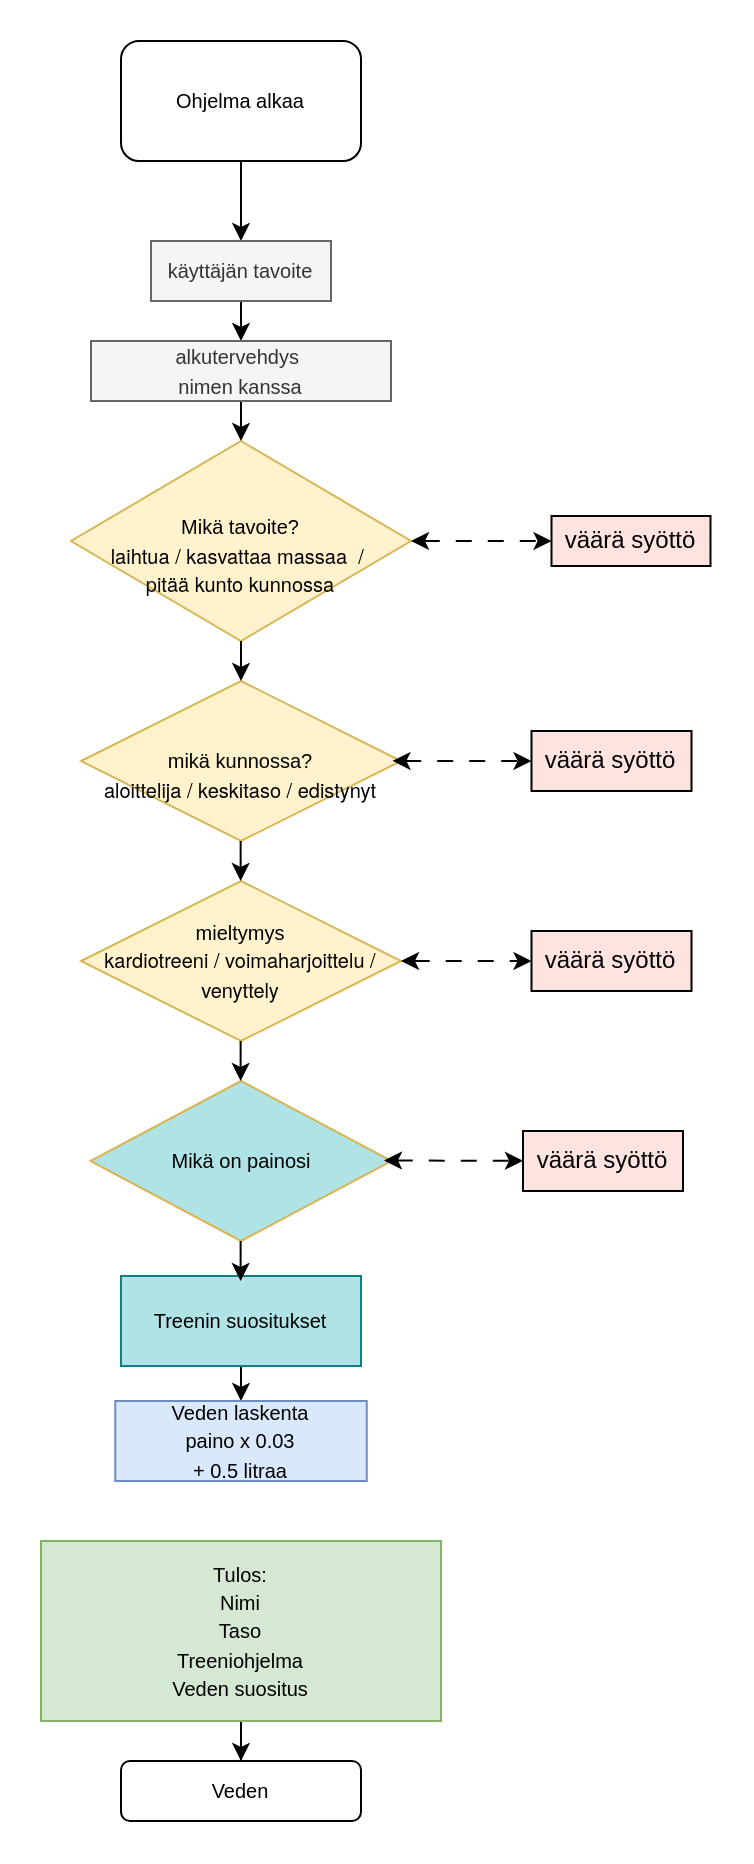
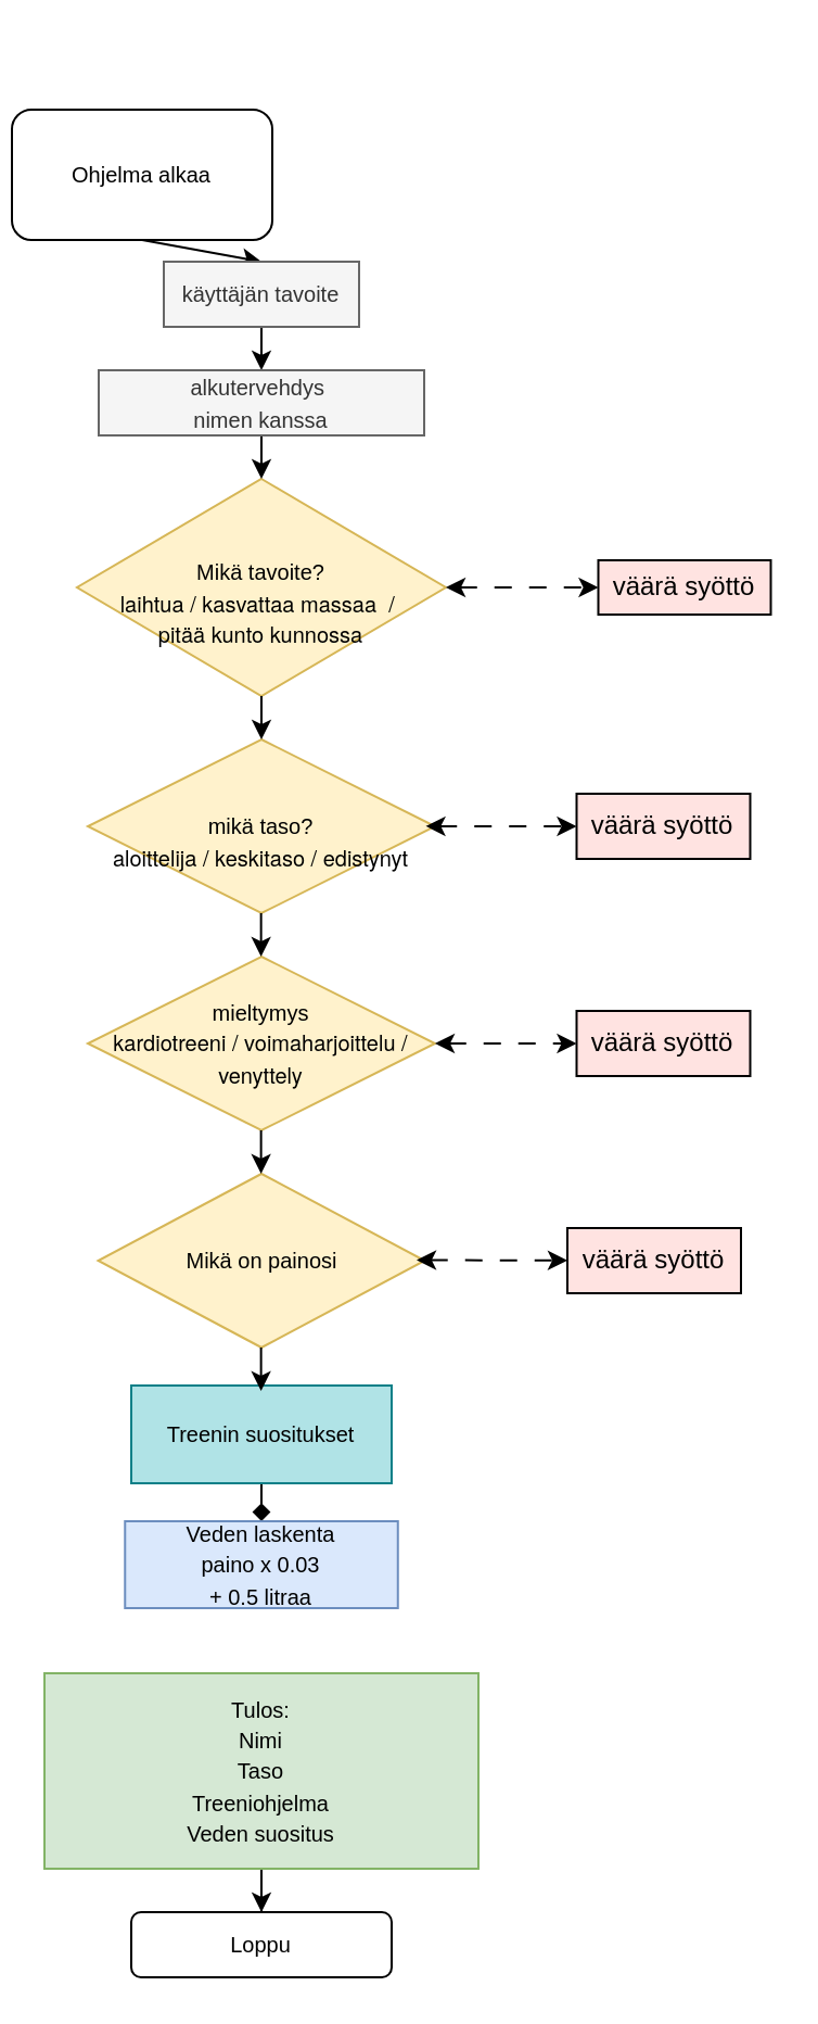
- <mxCell id="2" value="&lt;font style=&quot;font-size: 10px;&quot;&gt;Ohjelma alkaa&lt;/font&gt;" style="rounded=1;whiteSpace=wrap;html=1;" parent="1" vertex="1"><mxGeometry x="60" y="20" width="120" height="60" as="geometry" /></mxCell>
+ <mxCell id="2" value="&lt;font style=&quot;font-size: 10px;&quot;&gt;Ohjelma alkaa&lt;/font&gt;" style="rounded=1;whiteSpace=wrap;html=1;" parent="1" vertex="1"><mxGeometry x="5" y="50" width="120" height="60" as="geometry" /></mxCell>
- <mxCell id="5" value="&lt;font style=&quot;font-size: 10px;&quot;&gt;&amp;nbsp;&lt;/font&gt;&lt;div&gt;&lt;font style=&quot;font-size: 10px;&quot;&gt;mikä kunnossa?&lt;/font&gt;&lt;/div&gt;&lt;div&gt;&lt;span style=&quot;font-family: &amp;quot;Helvetica Neue&amp;quot;;&quot;&gt;&lt;font style=&quot;font-size: 10px;&quot;&gt;aloittelija / keskitaso / edistynyt&lt;/font&gt;&lt;/span&gt;&lt;/div&gt;" style="rhombus;whiteSpace=wrap;html=1;fillColor=#fff2cc;strokeColor=#d6b656;" parent="1" vertex="1"><mxGeometry x="40" y="340" width="160" height="80" as="geometry" /></mxCell>
+ <mxCell id="5" value="&lt;font style=&quot;font-size: 10px;&quot;&gt;&amp;nbsp;&lt;/font&gt;&lt;div&gt;&lt;font style=&quot;font-size: 10px;&quot;&gt;mikä taso?&lt;/font&gt;&lt;/div&gt;&lt;div&gt;&lt;span style=&quot;font-family: &amp;quot;Helvetica Neue&amp;quot;;&quot;&gt;&lt;font style=&quot;font-size: 10px;&quot;&gt;aloittelija / keskitaso / edistynyt&lt;/font&gt;&lt;/span&gt;&lt;/div&gt;" style="rhombus;whiteSpace=wrap;html=1;fillColor=#fff2cc;strokeColor=#d6b656;" parent="1" vertex="1"><mxGeometry x="40" y="340" width="160" height="80" as="geometry" /></mxCell>
- <mxCell id="19" value="&lt;font style=&quot;font-size: 10px;&quot;&gt;Mikä on painosi&lt;/font&gt;" style="rhombus;whiteSpace=wrap;html=1;fillColor=#b0e3e6;strokeColor=#d6b656;" parent="1" vertex="1"><mxGeometry x="44.75" y="540" width="150.5" height="80" as="geometry" /></mxCell>
+ <mxCell id="19" value="&lt;font style=&quot;font-size: 10px;&quot;&gt;Mikä on painosi&lt;/font&gt;" style="rhombus;whiteSpace=wrap;html=1;fillColor=#fff2cc;strokeColor=#d6b656;" parent="1" vertex="1"><mxGeometry x="44.75" y="540" width="150.5" height="80" as="geometry" /></mxCell>
- <mxCell id="22" value="" style="edgeStyle=orthogonalEdgeStyle;rounded=0;orthogonalLoop=1;jettySize=auto;html=1;" parent="1" source="23" target="26" edge="1"><mxGeometry relative="1" as="geometry"><Array as="points"><mxPoint x="116.25" y="710" /><mxPoint x="116.25" y="710" /></Array></mxGeometry></mxCell>
+ <mxCell id="22" value="" style="edgeStyle=orthogonalEdgeStyle;rounded=0;orthogonalLoop=1;jettySize=auto;html=1;endArrow=diamond;" parent="1" source="23" target="26" edge="1"><mxGeometry relative="1" as="geometry"><Array as="points"><mxPoint x="116.25" y="710" /><mxPoint x="116.25" y="710" /></Array></mxGeometry></mxCell>
- <mxCell id="25" value="&lt;font style=&quot;font-size: 10px;&quot;&gt;Veden&lt;/font&gt;" style="rounded=1;whiteSpace=wrap;html=1;" parent="1" vertex="1"><mxGeometry x="60" y="880" width="120" height="30" as="geometry" /></mxCell>
+ <mxCell id="25" value="&lt;font style=&quot;font-size: 10px;&quot;&gt;Loppu&lt;/font&gt;" style="rounded=1;whiteSpace=wrap;html=1;" parent="1" vertex="1"><mxGeometry x="60" y="880" width="120" height="30" as="geometry" /></mxCell>
